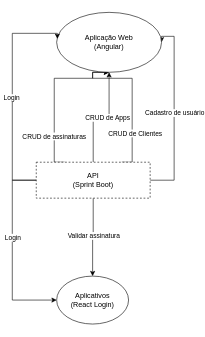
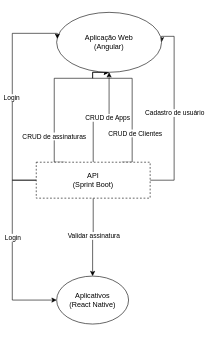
- <mxCell id="16" value="Aplicativos&lt;div&gt;(React Login)&lt;/div&gt;" style="ellipse;whiteSpace=wrap;html=1;" vertex="1" parent="1"><mxGeometry x="94" y="460" width="120" height="80" as="geometry" /></mxCell>
+ <mxCell id="16" value="Aplicativos&lt;div&gt;(React Native)&lt;/div&gt;" style="ellipse;whiteSpace=wrap;html=1;" vertex="1" parent="1"><mxGeometry x="94" y="460" width="120" height="80" as="geometry" /></mxCell>
